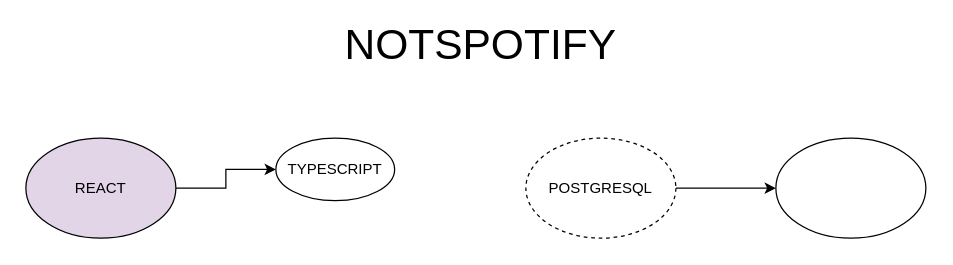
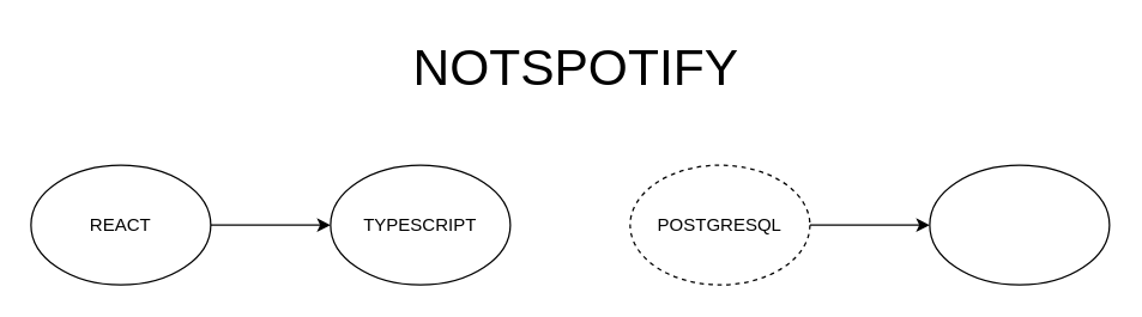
- <mxCell id="7" value="NOTSPOTIFY" style="text;html=1;align=center;verticalAlign=middle;whiteSpace=wrap;rounded=0;strokeWidth=1;fontSize=34;" vertex="1" parent="1"><mxGeometry x="254" y="20" width="260" height="30" as="geometry" /></mxCell>
+ <mxCell id="7" value="NOTSPOTIFY" style="text;html=1;align=center;verticalAlign=middle;whiteSpace=wrap;rounded=0;strokeWidth=1;fontSize=34;" vertex="1" parent="1"><mxGeometry x="254" y="30" width="260" height="30" as="geometry" /></mxCell>
- <mxCell id="4" value="TYPESCRIPT" style="ellipse;whiteSpace=wrap;html=1;" vertex="1" parent="1"><mxGeometry x="220" y="110" width="95" height="50" as="geometry" /></mxCell>
+ <mxCell id="4" value="TYPESCRIPT" style="ellipse;whiteSpace=wrap;html=1;" vertex="1" parent="1"><mxGeometry x="220" y="110" width="120" height="80" as="geometry" /></mxCell>
- <mxCell id="3" value="REACT" style="ellipse;whiteSpace=wrap;html=1;fillColor=#e1d5e7;" vertex="1" parent="1"><mxGeometry x="20" y="110" width="120" height="80" as="geometry" /></mxCell>
+ <mxCell id="3" value="REACT" style="ellipse;whiteSpace=wrap;html=1;" vertex="1" parent="1"><mxGeometry x="20" y="110" width="120" height="80" as="geometry" /></mxCell>
